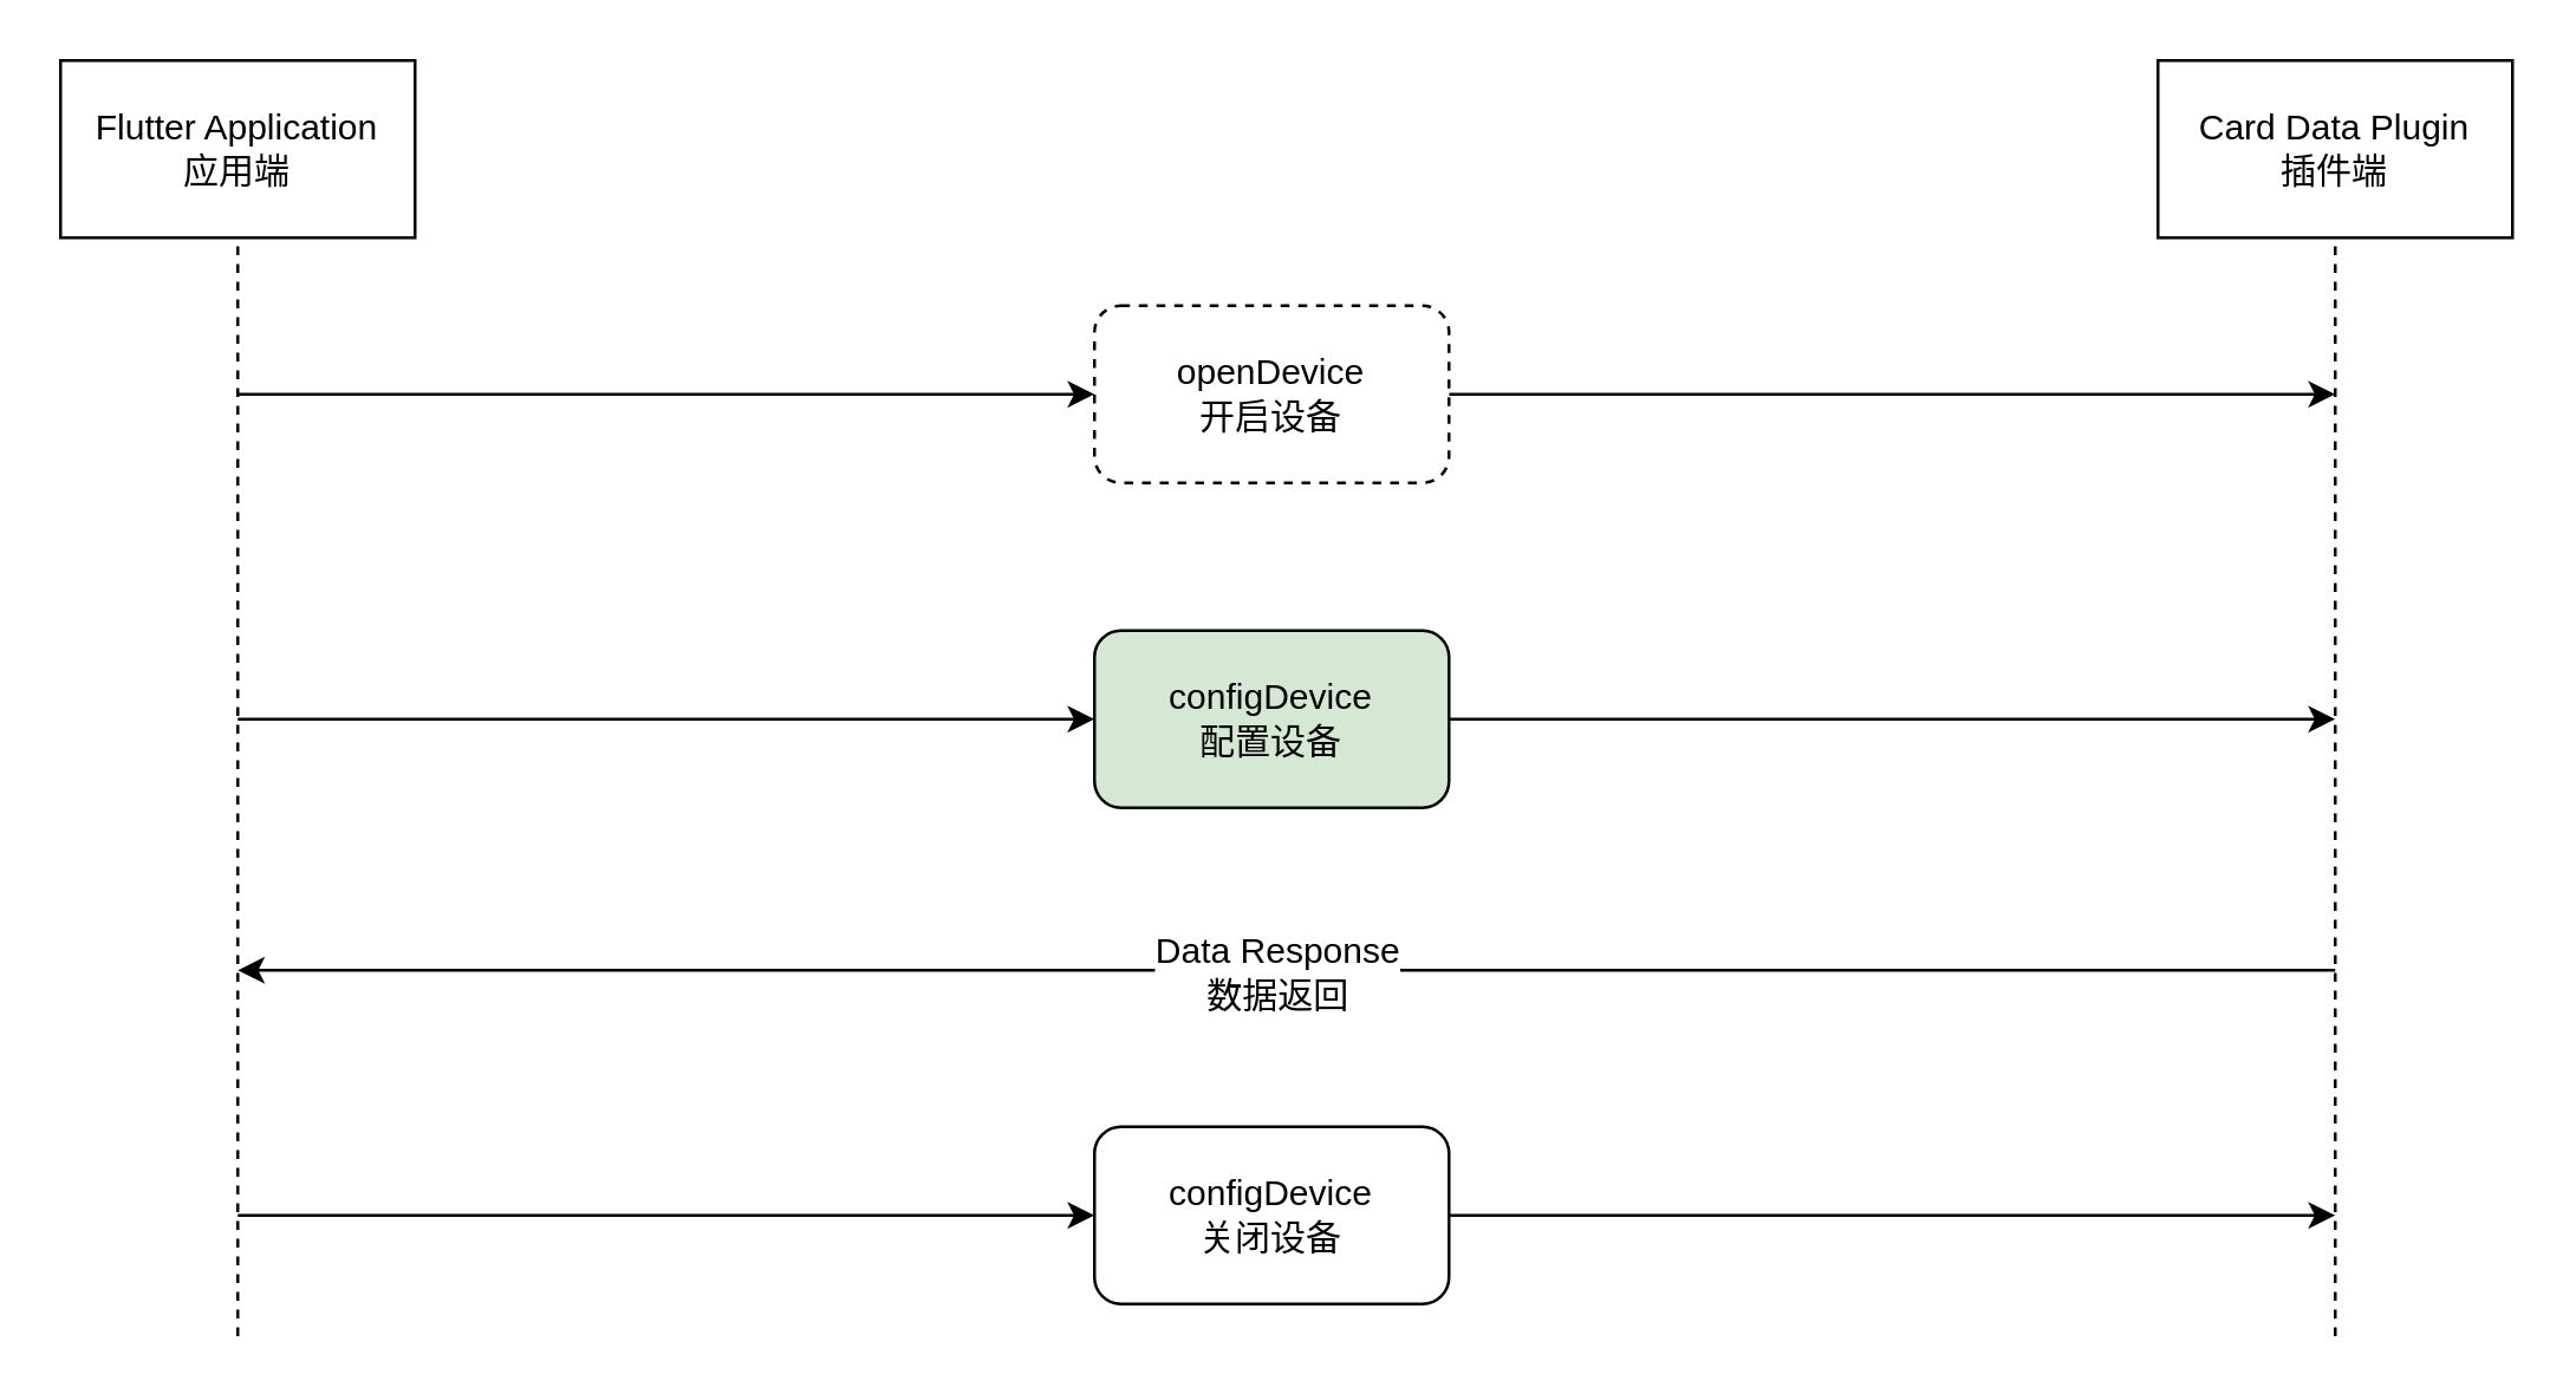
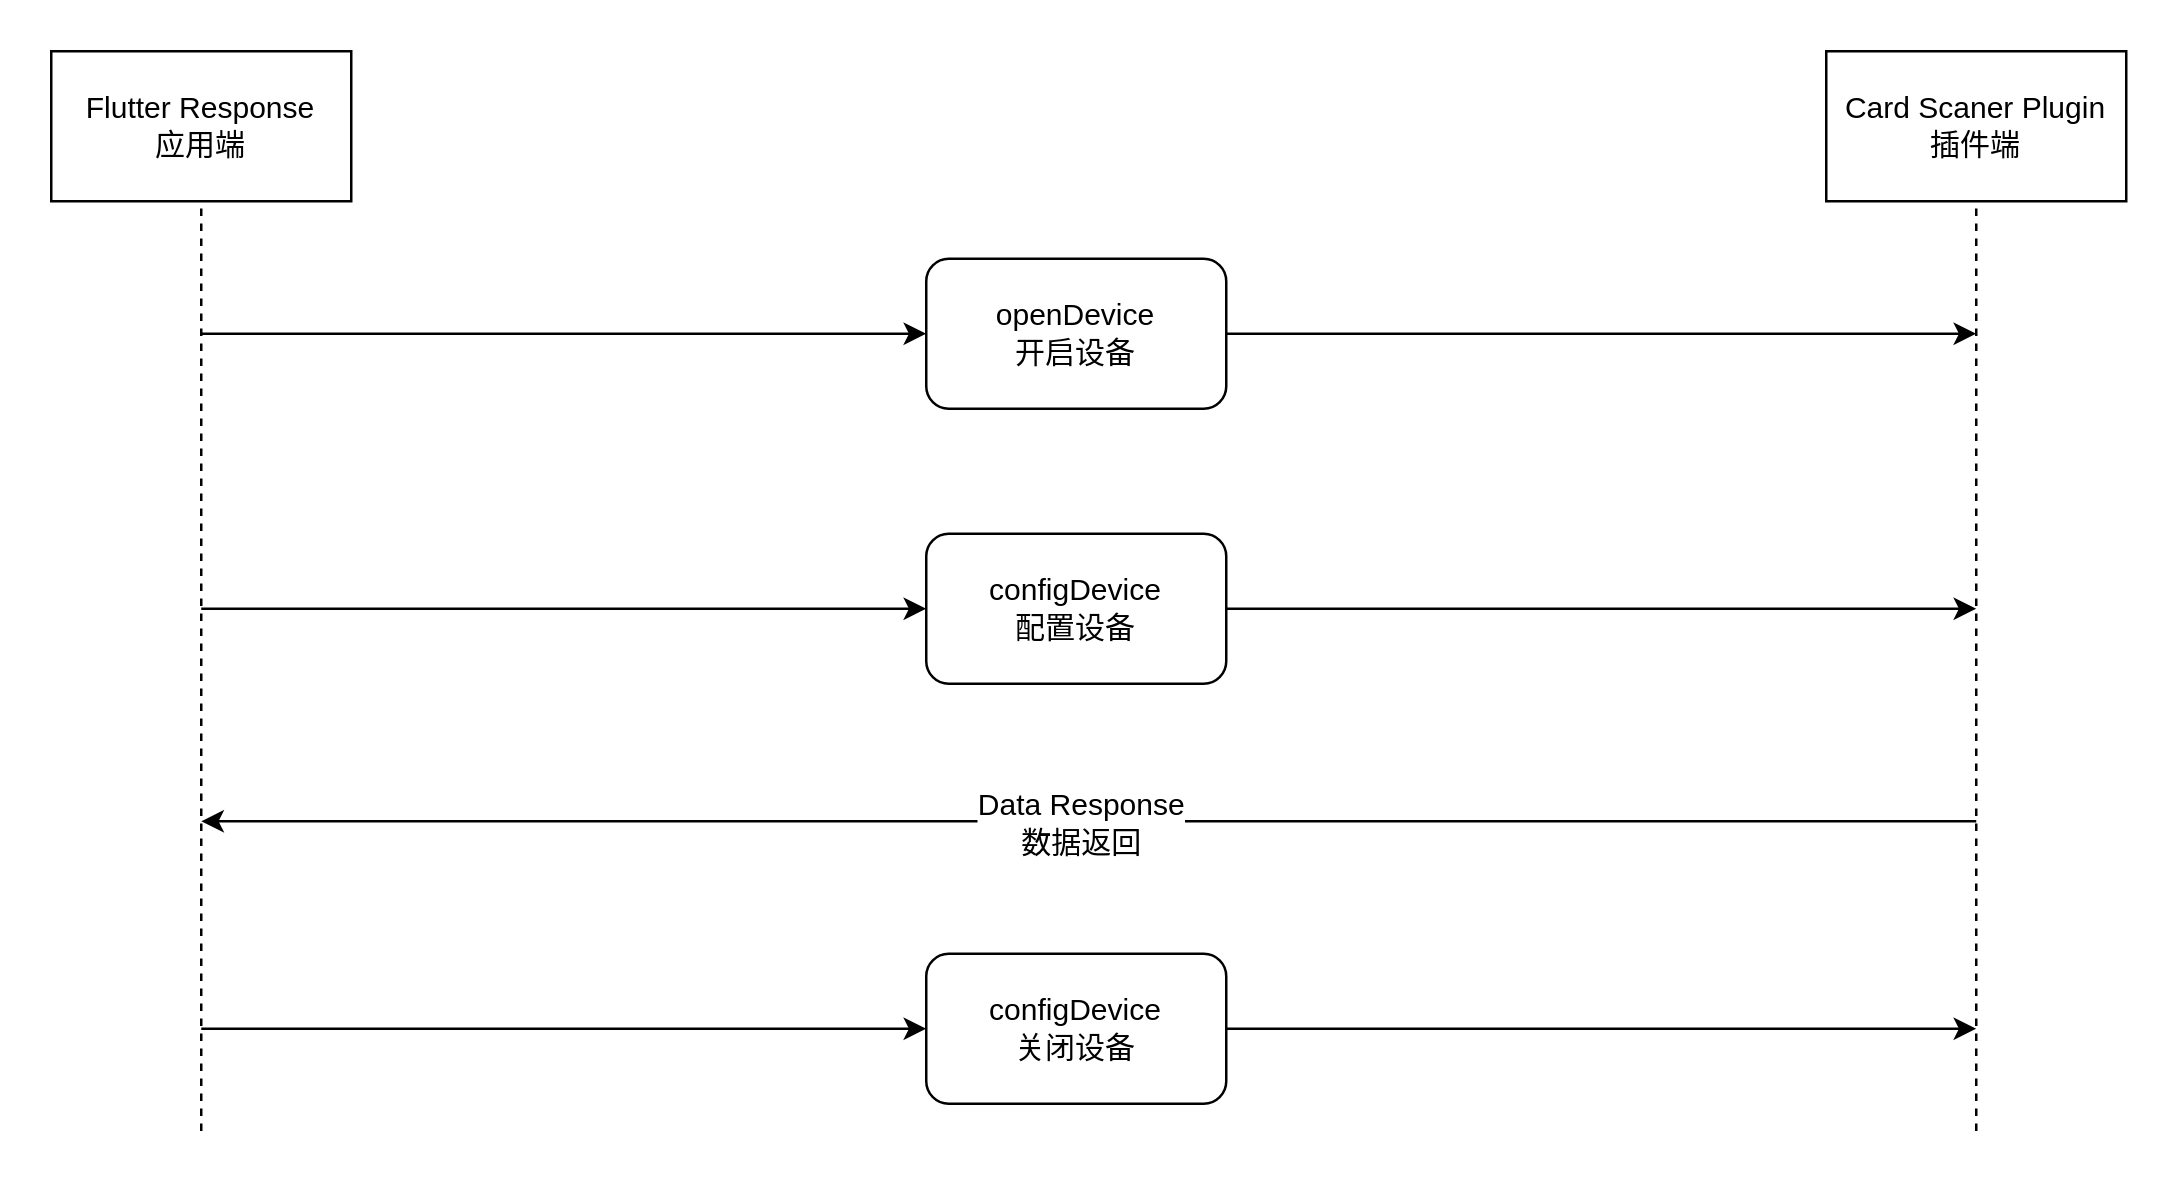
- <mxCell id="4" value="Flutter Application&lt;br&gt;应用端" style="rounded=0;whiteSpace=wrap;html=1;" parent="1" vertex="1"><mxGeometry x="20" y="20" width="120" height="60" as="geometry" /></mxCell>
+ <mxCell id="4" value="Flutter Response&lt;br&gt;应用端" style="rounded=0;whiteSpace=wrap;html=1;" parent="1" vertex="1"><mxGeometry x="20" y="20" width="120" height="60" as="geometry" /></mxCell>
- <mxCell id="5" value="Card Data Plugin&lt;br&gt;插件端" style="rounded=0;whiteSpace=wrap;html=1;" parent="1" vertex="1"><mxGeometry x="730" y="20" width="120" height="60" as="geometry" /></mxCell>
+ <mxCell id="5" value="Card Scaner Plugin&lt;br&gt;插件端" style="rounded=0;whiteSpace=wrap;html=1;" parent="1" vertex="1"><mxGeometry x="730" y="20" width="120" height="60" as="geometry" /></mxCell>
- <mxCell id="7" value="openDevice&lt;br&gt;开启设备" style="rounded=1;whiteSpace=wrap;html=1;dashed=1;" parent="1" vertex="1"><mxGeometry x="370" y="103" width="120" height="60" as="geometry" /></mxCell>
+ <mxCell id="7" value="openDevice&lt;br&gt;开启设备" style="rounded=1;whiteSpace=wrap;html=1;" parent="1" vertex="1"><mxGeometry x="370" y="103" width="120" height="60" as="geometry" /></mxCell>
- <mxCell id="10" value="configDevice&lt;br&gt;配置设备" style="rounded=1;whiteSpace=wrap;html=1;fillColor=#d5e8d4;" parent="1" vertex="1"><mxGeometry x="370" y="213" width="120" height="60" as="geometry" /></mxCell>
+ <mxCell id="10" value="configDevice&lt;br&gt;配置设备" style="rounded=1;whiteSpace=wrap;html=1;" parent="1" vertex="1"><mxGeometry x="370" y="213" width="120" height="60" as="geometry" /></mxCell>
